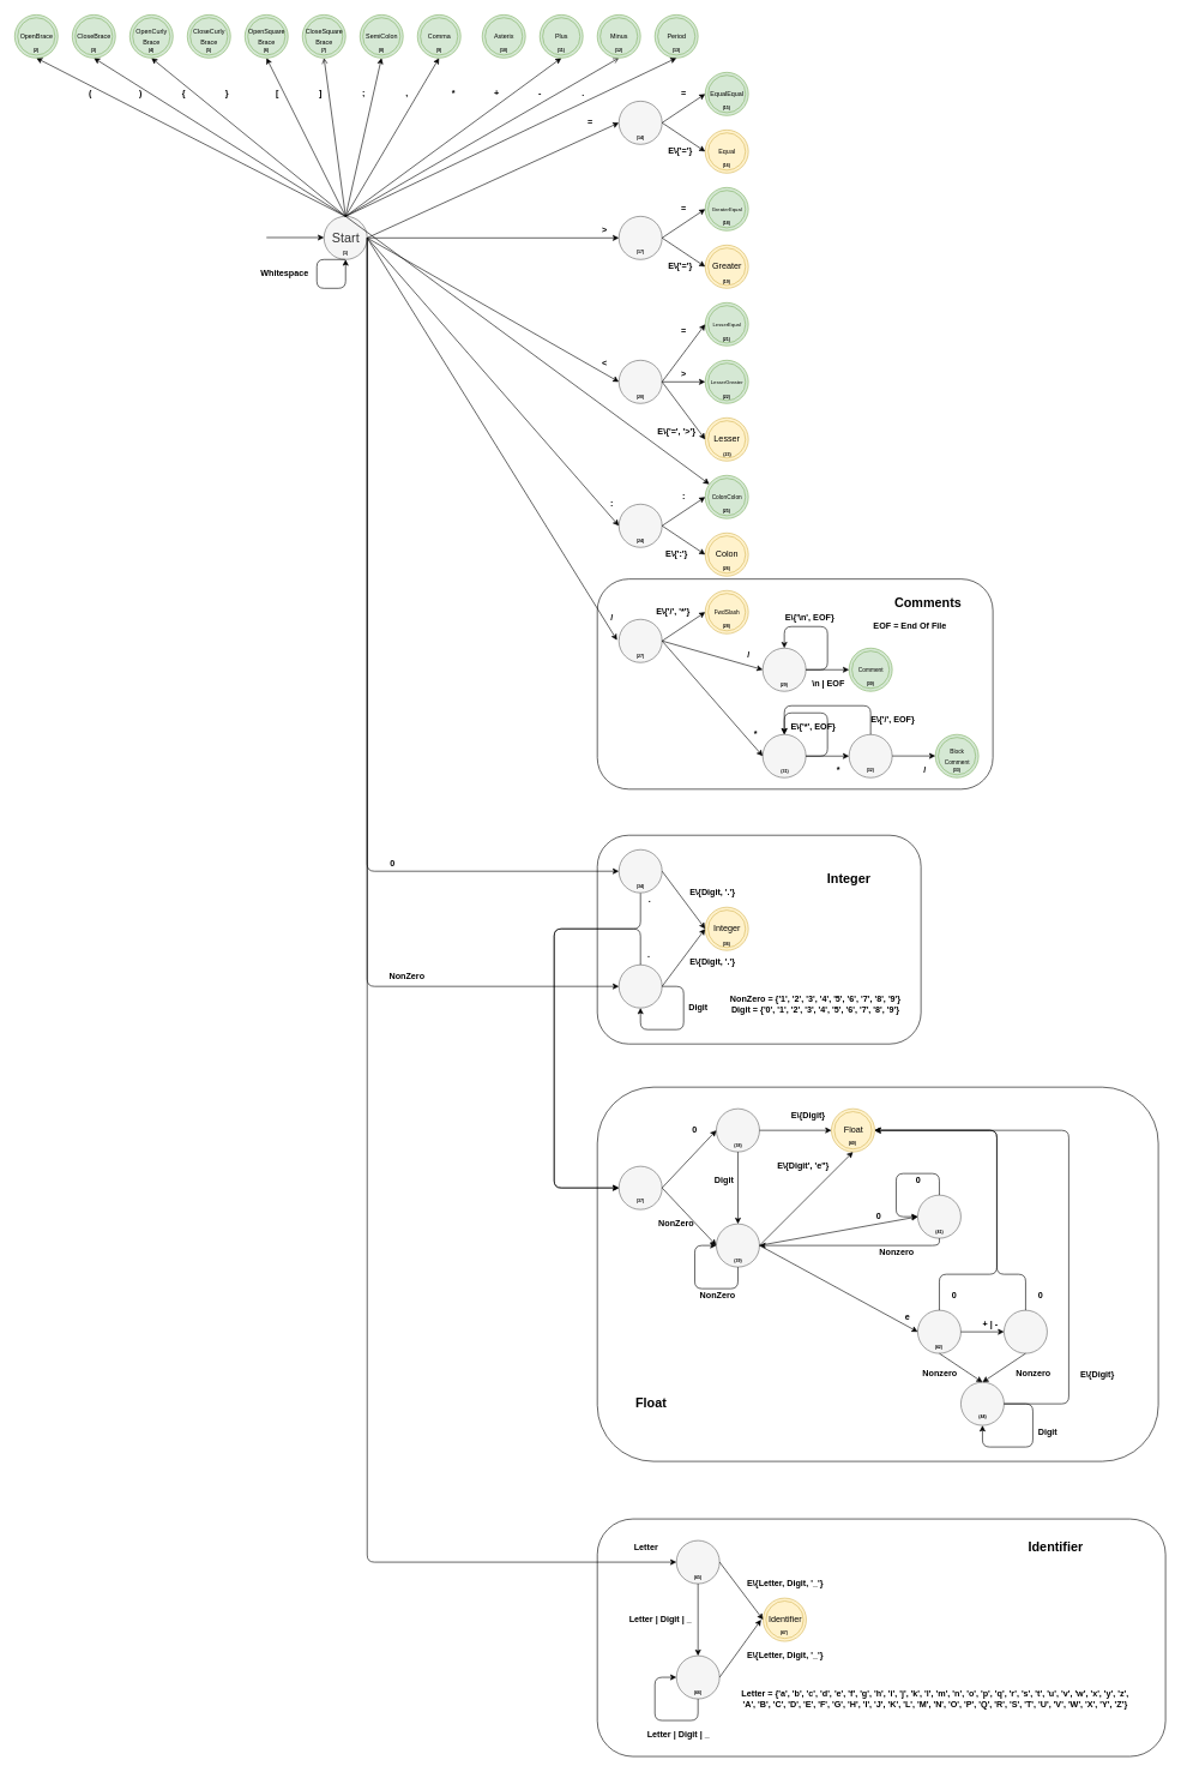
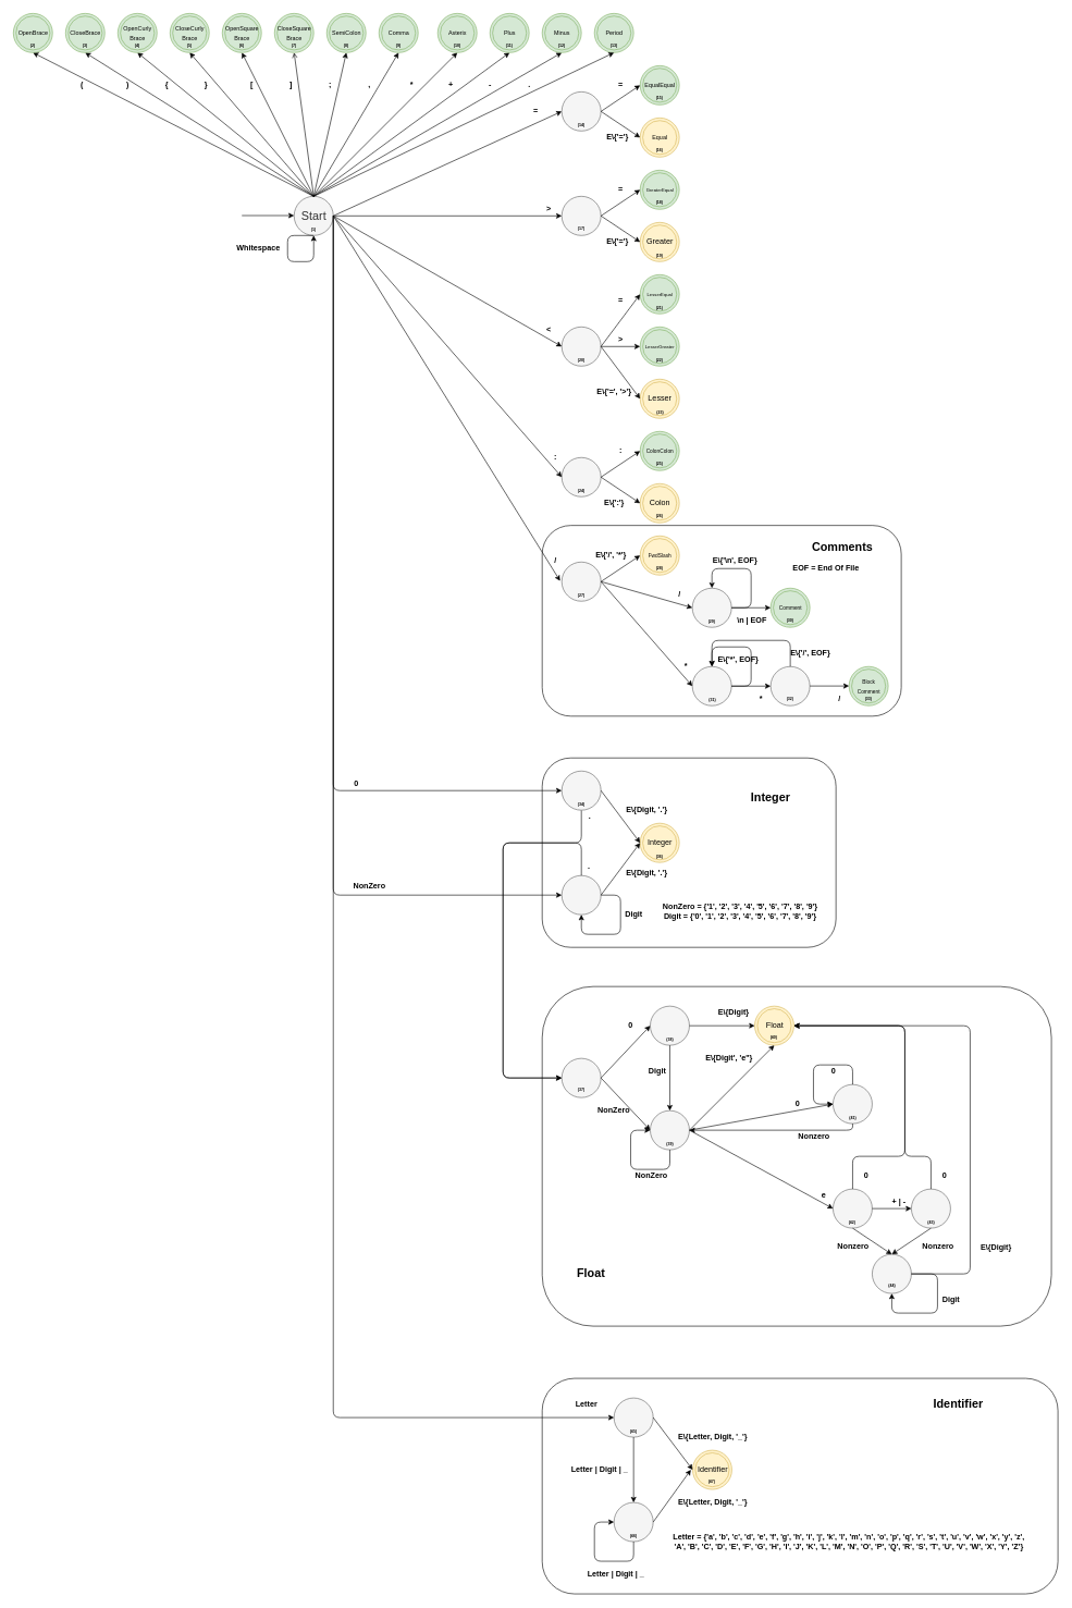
- <mxCell id="28" value="" style="endArrow=open;html=1;entryX=0.5;entryY=1;entryDx=0;entryDy=0;exitX=0.5;exitY=0;exitDx=0;exitDy=0;" parent="1" source="6" target="82" edge="1"><mxGeometry width="50" height="50" relative="1" as="geometry"><mxPoint x="520" y="300" as="sourcePoint" /><mxPoint x="670" y="110" as="targetPoint" /></mxGeometry></mxCell>
+ <mxCell id="28" value="" style="endArrow=classic;html=1;entryX=0.5;entryY=1;entryDx=0;entryDy=0;exitX=0.5;exitY=0;exitDx=0;exitDy=0;" parent="1" source="6" target="82" edge="1"><mxGeometry width="50" height="50" relative="1" as="geometry"><mxPoint x="520" y="300" as="sourcePoint" /><mxPoint x="670" y="110" as="targetPoint" /></mxGeometry></mxCell>
+ <mxCell id="15" value="" style="endArrow=classic;html=1;exitX=0.5;exitY=0;exitDx=0;exitDy=0;entryX=0.5;entryY=1;entryDx=0;entryDy=0;" parent="1" source="6" target="75" edge="1"><mxGeometry width="50" height="50" relative="1" as="geometry"><mxPoint x="560" y="270" as="sourcePoint" /><mxPoint x="610" y="220" as="targetPoint" /></mxGeometry></mxCell>
- <mxCell id="26" value="" style="endArrow=classic;html=1;exitX=0.5;exitY=0;exitDx=0;exitDy=0;" parent="1" source="6" target="100" edge="1"><mxGeometry width="50" height="50" relative="1" as="geometry"><mxPoint x="510" y="298" as="sourcePoint" /><mxPoint x="650" y="90" as="targetPoint" /></mxGeometry></mxCell>
+ <mxCell id="26" value="" style="endArrow=classic;html=1;entryX=0.5;entryY=1;entryDx=0;entryDy=0;exitX=0.5;exitY=0;exitDx=0;exitDy=0;" parent="1" source="6" target="80" edge="1"><mxGeometry width="50" height="50" relative="1" as="geometry"><mxPoint x="510" y="298" as="sourcePoint" /><mxPoint x="650" y="90" as="targetPoint" /></mxGeometry></mxCell>
+ <mxCell id="237" value="&lt;b&gt;(43)&lt;/b&gt;" style="text;html=1;strokeColor=none;fillColor=none;align=center;verticalAlign=middle;whiteSpace=wrap;rounded=0;fontSize=6;" parent="1" vertex="1"><mxGeometry x="1415.5" y="1861.14" width="20" height="18.86" as="geometry" /></mxCell>
